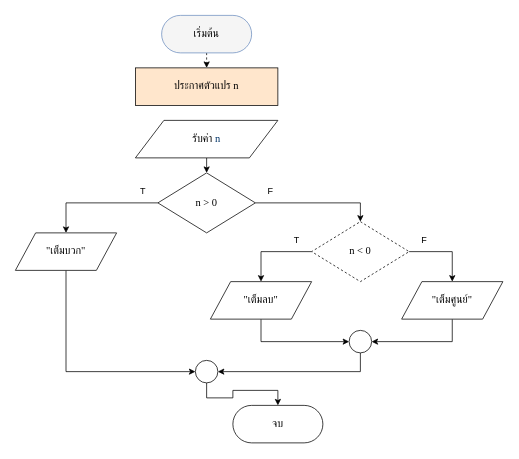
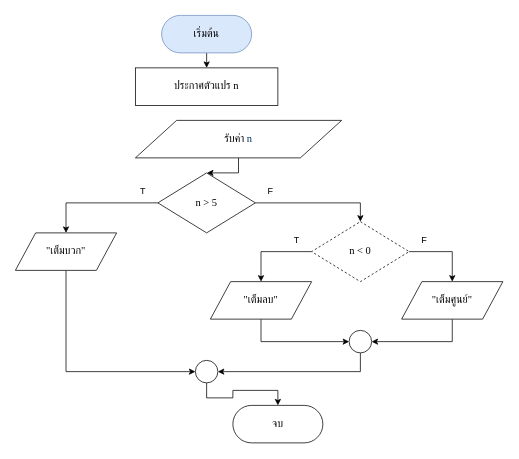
- <mxCell id="3" value="&lt;font face=&quot;Kanit&quot; style=&quot;font-size: 14px&quot;&gt;เริ่มต้น&lt;/font&gt;" style="rounded=1;whiteSpace=wrap;html=1;arcSize=50;fillColor=#f5f5f5;strokeColor=#6c8ebf;" parent="1" vertex="1"><mxGeometry x="215" y="20" width="120" height="50" as="geometry" /></mxCell>
+ <mxCell id="3" value="&lt;font face=&quot;Kanit&quot; style=&quot;font-size: 14px&quot;&gt;เริ่มต้น&lt;/font&gt;" style="rounded=1;whiteSpace=wrap;html=1;arcSize=50;fillColor=#dae8fc;strokeColor=#6c8ebf;" parent="1" vertex="1"><mxGeometry x="215" y="20" width="120" height="50" as="geometry" /></mxCell>
- <mxCell id="2" style="edgeStyle=orthogonalEdgeStyle;rounded=0;orthogonalLoop=1;jettySize=auto;html=1;exitX=0.5;exitY=1;exitDx=0;exitDy=0;entryX=0.5;entryY=0;entryDx=0;entryDy=0;dashed=1;" parent="1" source="3" target="4" edge="1"><mxGeometry relative="1" as="geometry" /></mxCell>
+ <mxCell id="2" style="edgeStyle=orthogonalEdgeStyle;rounded=0;orthogonalLoop=1;jettySize=auto;html=1;exitX=0.5;exitY=1;exitDx=0;exitDy=0;entryX=0.5;entryY=0;entryDx=0;entryDy=0;" parent="1" source="3" target="4" edge="1"><mxGeometry relative="1" as="geometry" /></mxCell>
- <mxCell id="4" value="&lt;font face=&quot;Kanit&quot; style=&quot;font-size: 14px&quot;&gt;ประกาศตัวแปร n&lt;/font&gt;" style="rounded=0;whiteSpace=wrap;html=1;fillColor=#ffe6cc;" parent="1" vertex="1"><mxGeometry x="180" y="90" width="190" height="50" as="geometry" /></mxCell>
+ <mxCell id="4" value="&lt;font face=&quot;Kanit&quot; style=&quot;font-size: 14px&quot;&gt;ประกาศตัวแปร n&lt;/font&gt;" style="rounded=0;whiteSpace=wrap;html=1;" parent="1" vertex="1"><mxGeometry x="180" y="90" width="190" height="50" as="geometry" /></mxCell>
- <mxCell id="6" value="&lt;font style=&quot;font-size: 14px&quot;&gt;รับค่า &lt;font color=&quot;#003366&quot;&gt;n&lt;/font&gt;&lt;/font&gt;" style="shape=parallelogram;perimeter=parallelogramPerimeter;whiteSpace=wrap;html=1;fontFamily=Kanit;FType=g;" parent="1" vertex="1"><mxGeometry x="180" y="160" width="190" height="50" as="geometry" /></mxCell>
+ <mxCell id="6" value="&lt;font style=&quot;font-size: 14px&quot;&gt;รับค่า &lt;font color=&quot;#003366&quot;&gt;n&lt;/font&gt;&lt;/font&gt;" style="shape=parallelogram;perimeter=parallelogramPerimeter;whiteSpace=wrap;html=1;fontFamily=Kanit;FType=g;" parent="1" vertex="1"><mxGeometry x="180" y="160" width="275" height="50" as="geometry" /></mxCell>
- <mxCell id="9" value="&lt;font face=&quot;Kanit&quot; style=&quot;font-size: 14px&quot;&gt;n &amp;gt; 0&lt;/font&gt;" style="rhombus;whiteSpace=wrap;html=1;" parent="1" vertex="1"><mxGeometry x="210" y="230" width="130" height="80" as="geometry" /></mxCell>
+ <mxCell id="9" value="&lt;font face=&quot;Kanit&quot; style=&quot;font-size: 14px&quot;&gt;n &amp;gt; 5&lt;/font&gt;" style="rhombus;whiteSpace=wrap;html=1;" parent="1" vertex="1"><mxGeometry x="210" y="230" width="130" height="80" as="geometry" /></mxCell>
